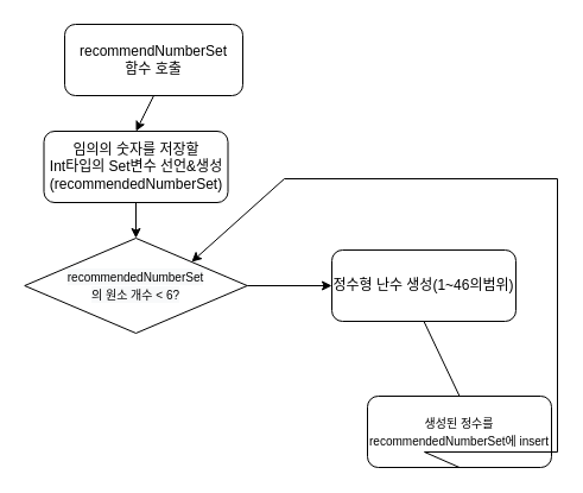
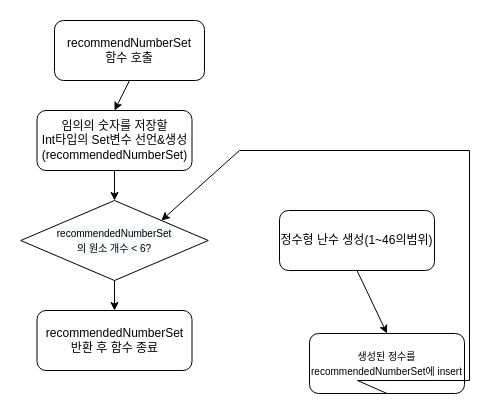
- <mxCell id="10" value="" style="endArrow=classic;html=1;rounded=0;fontSize=10;exitX=1;exitY=0.5;exitDx=0;exitDy=0;entryX=0;entryY=0.5;entryDx=0;entryDy=0;" edge="1" parent="1" source="4" target="7"><mxGeometry width="50" height="50" relative="1" as="geometry"><mxPoint x="124" y="180" as="sourcePoint" /><mxPoint x="124" y="210" as="targetPoint" /></mxGeometry></mxCell>
+ <mxCell id="12" value="" style="endArrow=classic;html=1;rounded=0;fontSize=10;exitX=0.5;exitY=1;exitDx=0;exitDy=0;entryX=0.5;entryY=0;entryDx=0;entryDy=0;" edge="1" parent="1" source="4" target="13"><mxGeometry width="50" height="50" relative="1" as="geometry"><mxPoint x="-81" y="239.6" as="sourcePoint" /><mxPoint x="-9.75" y="239.6" as="targetPoint" /></mxGeometry></mxCell>
- <mxCell id="8" value="" style="endArrow=none;html=1;rounded=0;fontSize=10;exitX=0.5;exitY=1;exitDx=0;exitDy=0;entryX=0.5;entryY=0;entryDx=0;entryDy=0;" edge="1" parent="1" source="7" target="9"><mxGeometry width="50" height="50" relative="1" as="geometry"><mxPoint x="119" y="380" as="sourcePoint" /><mxPoint x="169" y="330" as="targetPoint" /></mxGeometry></mxCell>
+ <mxCell id="8" value="" style="endArrow=classic;html=1;rounded=0;fontSize=10;exitX=0.5;exitY=1;exitDx=0;exitDy=0;entryX=0.5;entryY=0;entryDx=0;entryDy=0;" edge="1" parent="1" source="7" target="9"><mxGeometry width="50" height="50" relative="1" as="geometry"><mxPoint x="119" y="380" as="sourcePoint" /><mxPoint x="169" y="330" as="targetPoint" /></mxGeometry></mxCell>
+ <mxCell id="13" value="recommendedNumberSet&lt;br&gt;반환 후 함수 종료" style="rounded=1;whiteSpace=wrap;html=1;" vertex="1" parent="1"><mxGeometry x="36.5" y="310" width="155" height="60" as="geometry" /></mxCell>
